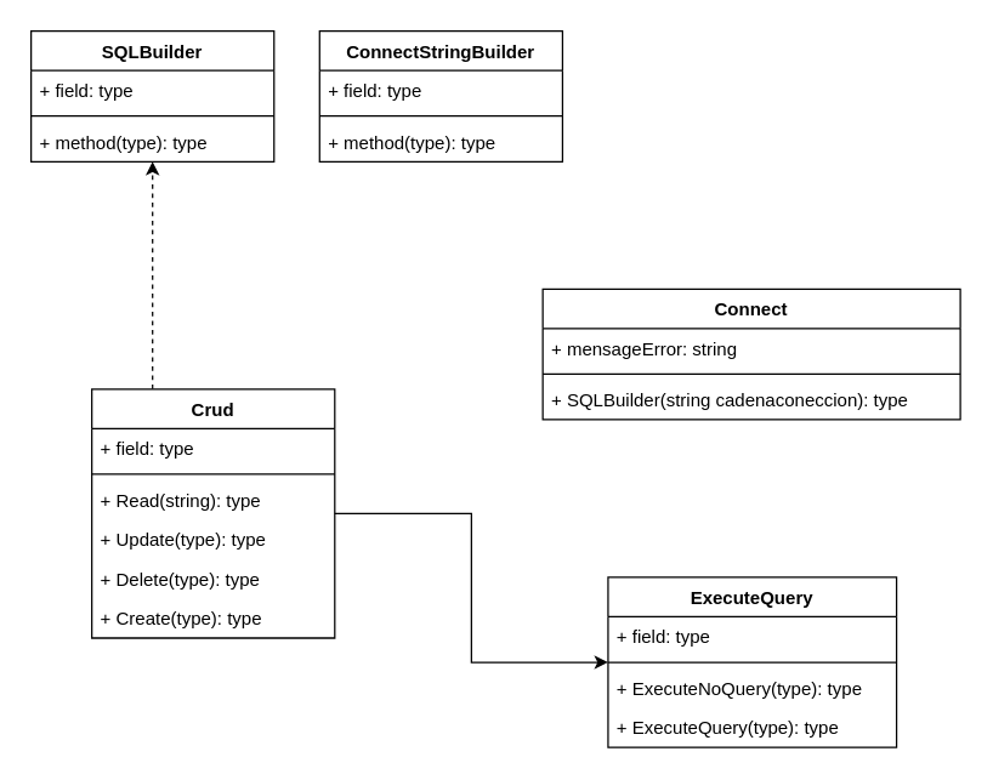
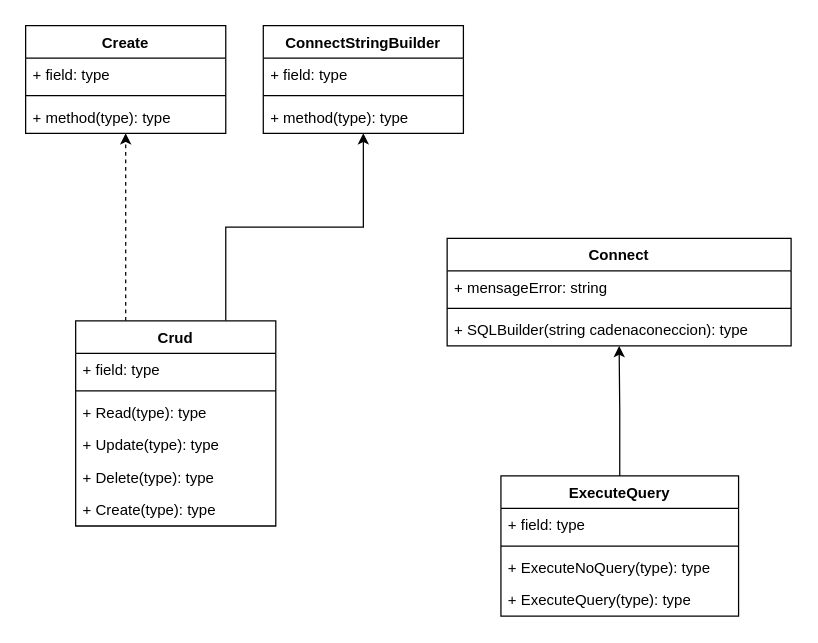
- <mxCell id="6" value="SQLBuilder&#10;" style="swimlane;fontStyle=1;align=center;verticalAlign=top;childLayout=stackLayout;horizontal=1;startSize=26;horizontalStack=0;resizeParent=1;resizeParentMax=0;resizeLast=0;collapsible=1;marginBottom=0;" parent="1" vertex="1"><mxGeometry x="20" y="20" width="160" height="86" as="geometry" /></mxCell>
+ <mxCell id="6" value="Create&#10;" style="swimlane;fontStyle=1;align=center;verticalAlign=top;childLayout=stackLayout;horizontal=1;startSize=26;horizontalStack=0;resizeParent=1;resizeParentMax=0;resizeLast=0;collapsible=1;marginBottom=0;" parent="1" vertex="1"><mxGeometry x="20" y="20" width="160" height="86" as="geometry" /></mxCell>
+ <mxCell id="18" style="edgeStyle=orthogonalEdgeStyle;rounded=0;orthogonalLoop=1;jettySize=auto;html=1;exitX=0.75;exitY=0;exitDx=0;exitDy=0;" parent="1" source="19" target="2" edge="1"><mxGeometry relative="1" as="geometry" /></mxCell>
- <mxCell id="22" value="+ Read(string): type" style="text;strokeColor=none;fillColor=none;align=left;verticalAlign=top;spacingLeft=4;spacingRight=4;overflow=hidden;rotatable=0;points=[[0,0.5],[1,0.5]];portConstraint=eastwest;" parent="19" vertex="1"><mxGeometry y="60" width="160" height="26" as="geometry" /></mxCell>
+ <mxCell id="22" value="+ Read(type): type" style="text;strokeColor=none;fillColor=none;align=left;verticalAlign=top;spacingLeft=4;spacingRight=4;overflow=hidden;rotatable=0;points=[[0,0.5],[1,0.5]];portConstraint=eastwest;" parent="19" vertex="1"><mxGeometry y="60" width="160" height="26" as="geometry" /></mxCell>
+ <mxCell id="10" style="edgeStyle=orthogonalEdgeStyle;rounded=0;orthogonalLoop=1;jettySize=auto;html=1;" parent="1" source="11" target="26" edge="1"><mxGeometry relative="1" as="geometry" /></mxCell>
- <mxCell id="16" style="edgeStyle=orthogonalEdgeStyle;rounded=0;orthogonalLoop=1;jettySize=auto;html=1;" parent="1" source="19" target="11" edge="1"><mxGeometry relative="1" as="geometry" /></mxCell>
